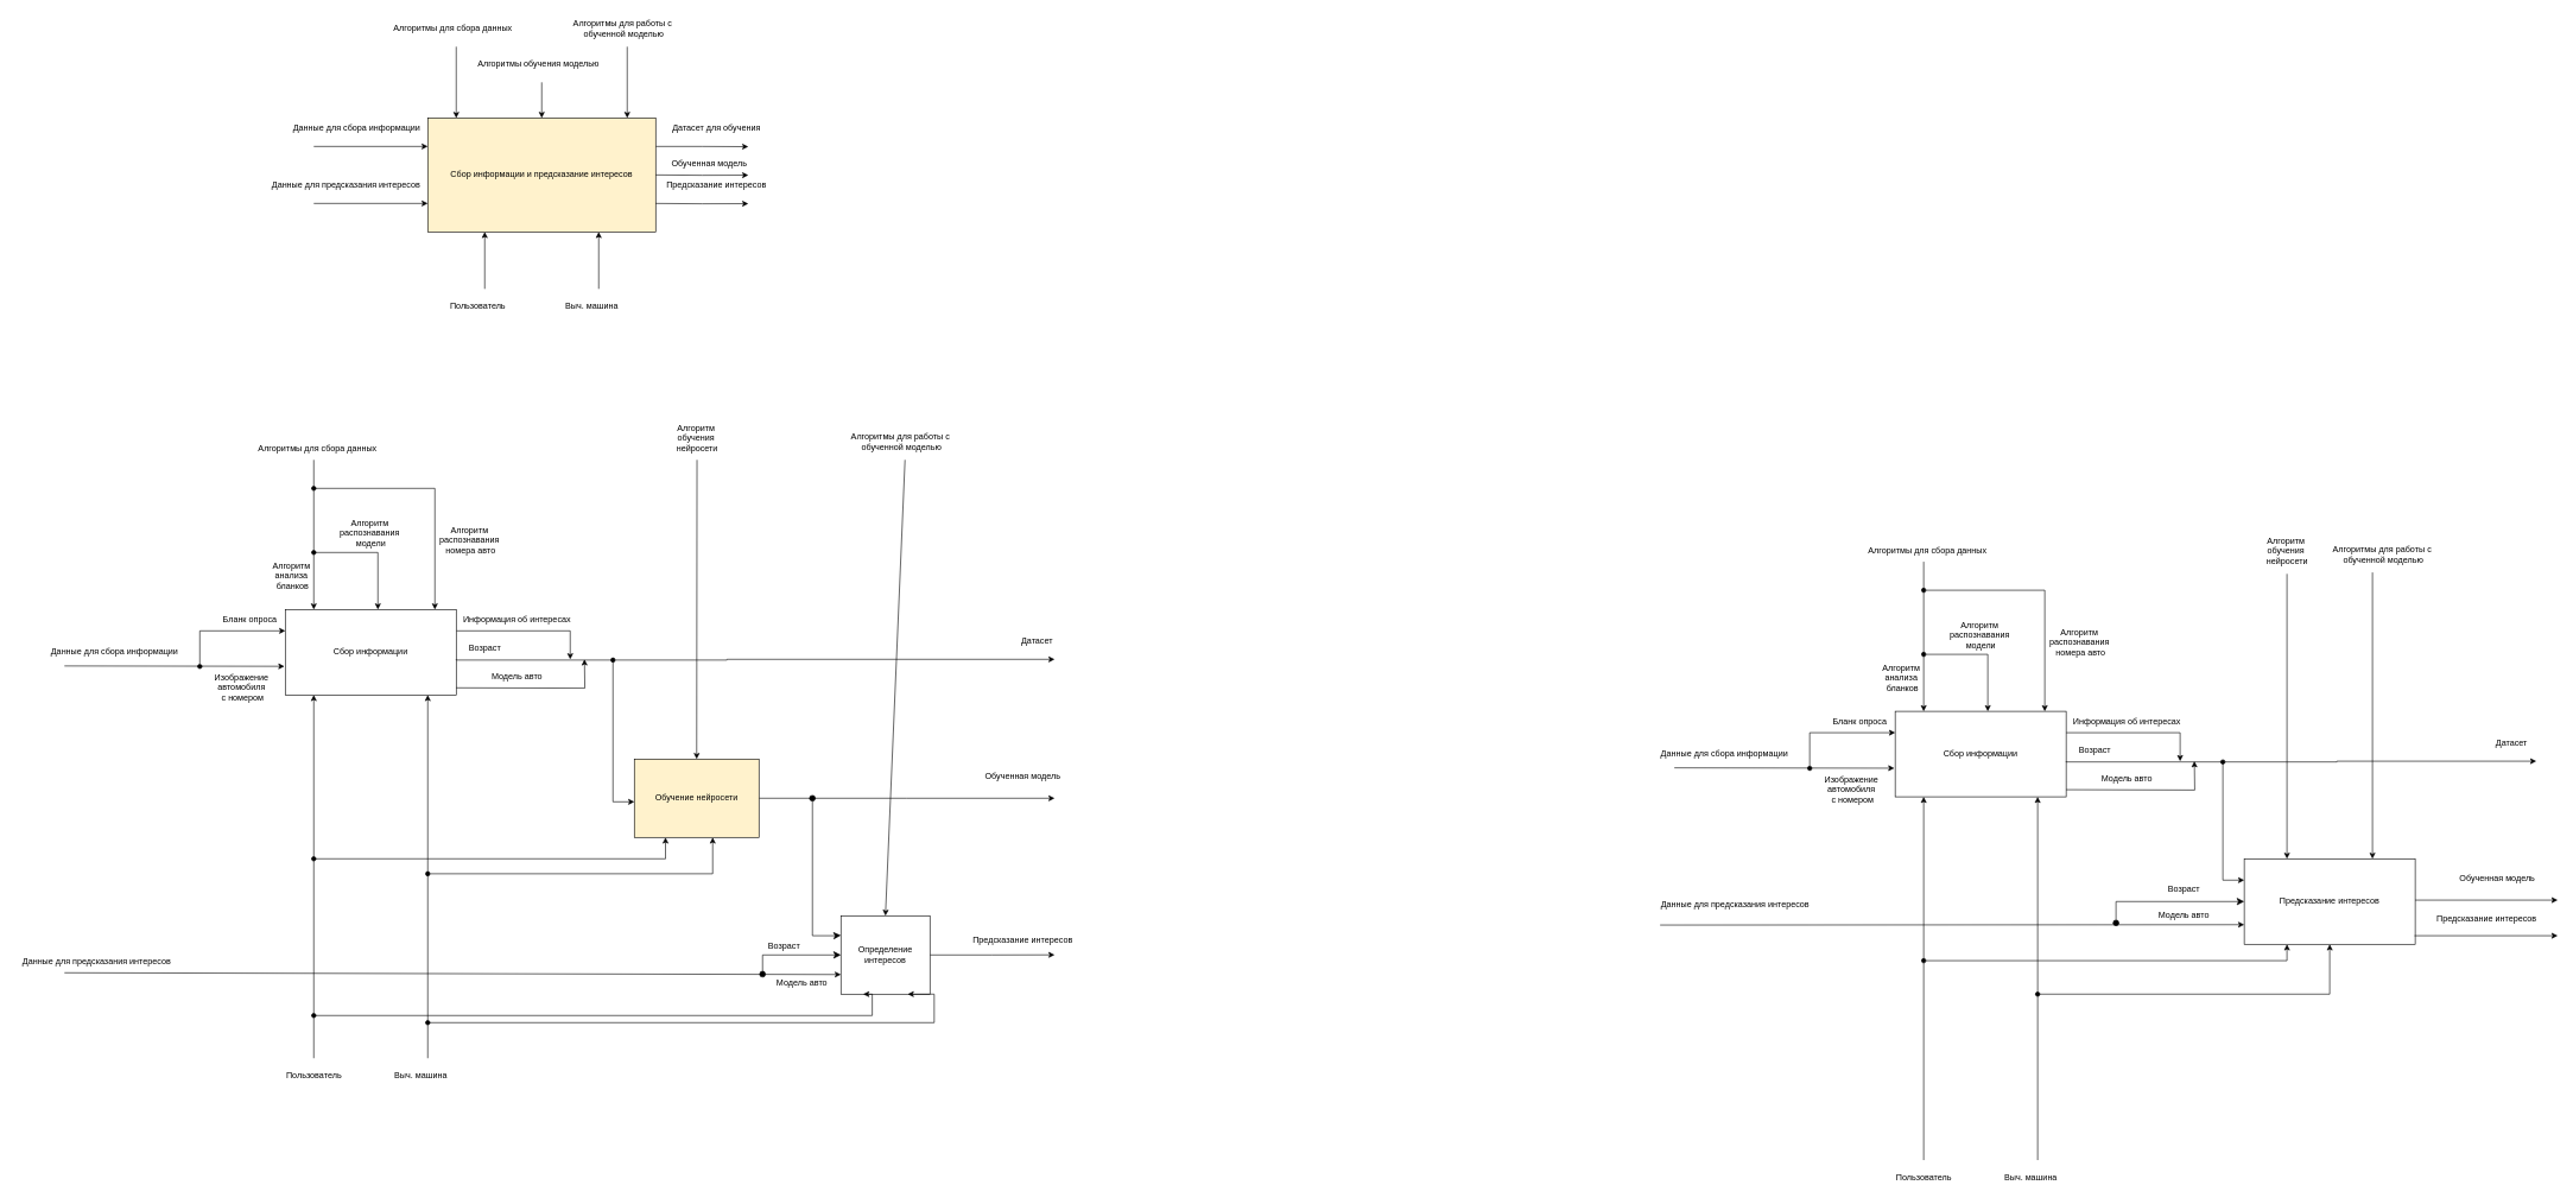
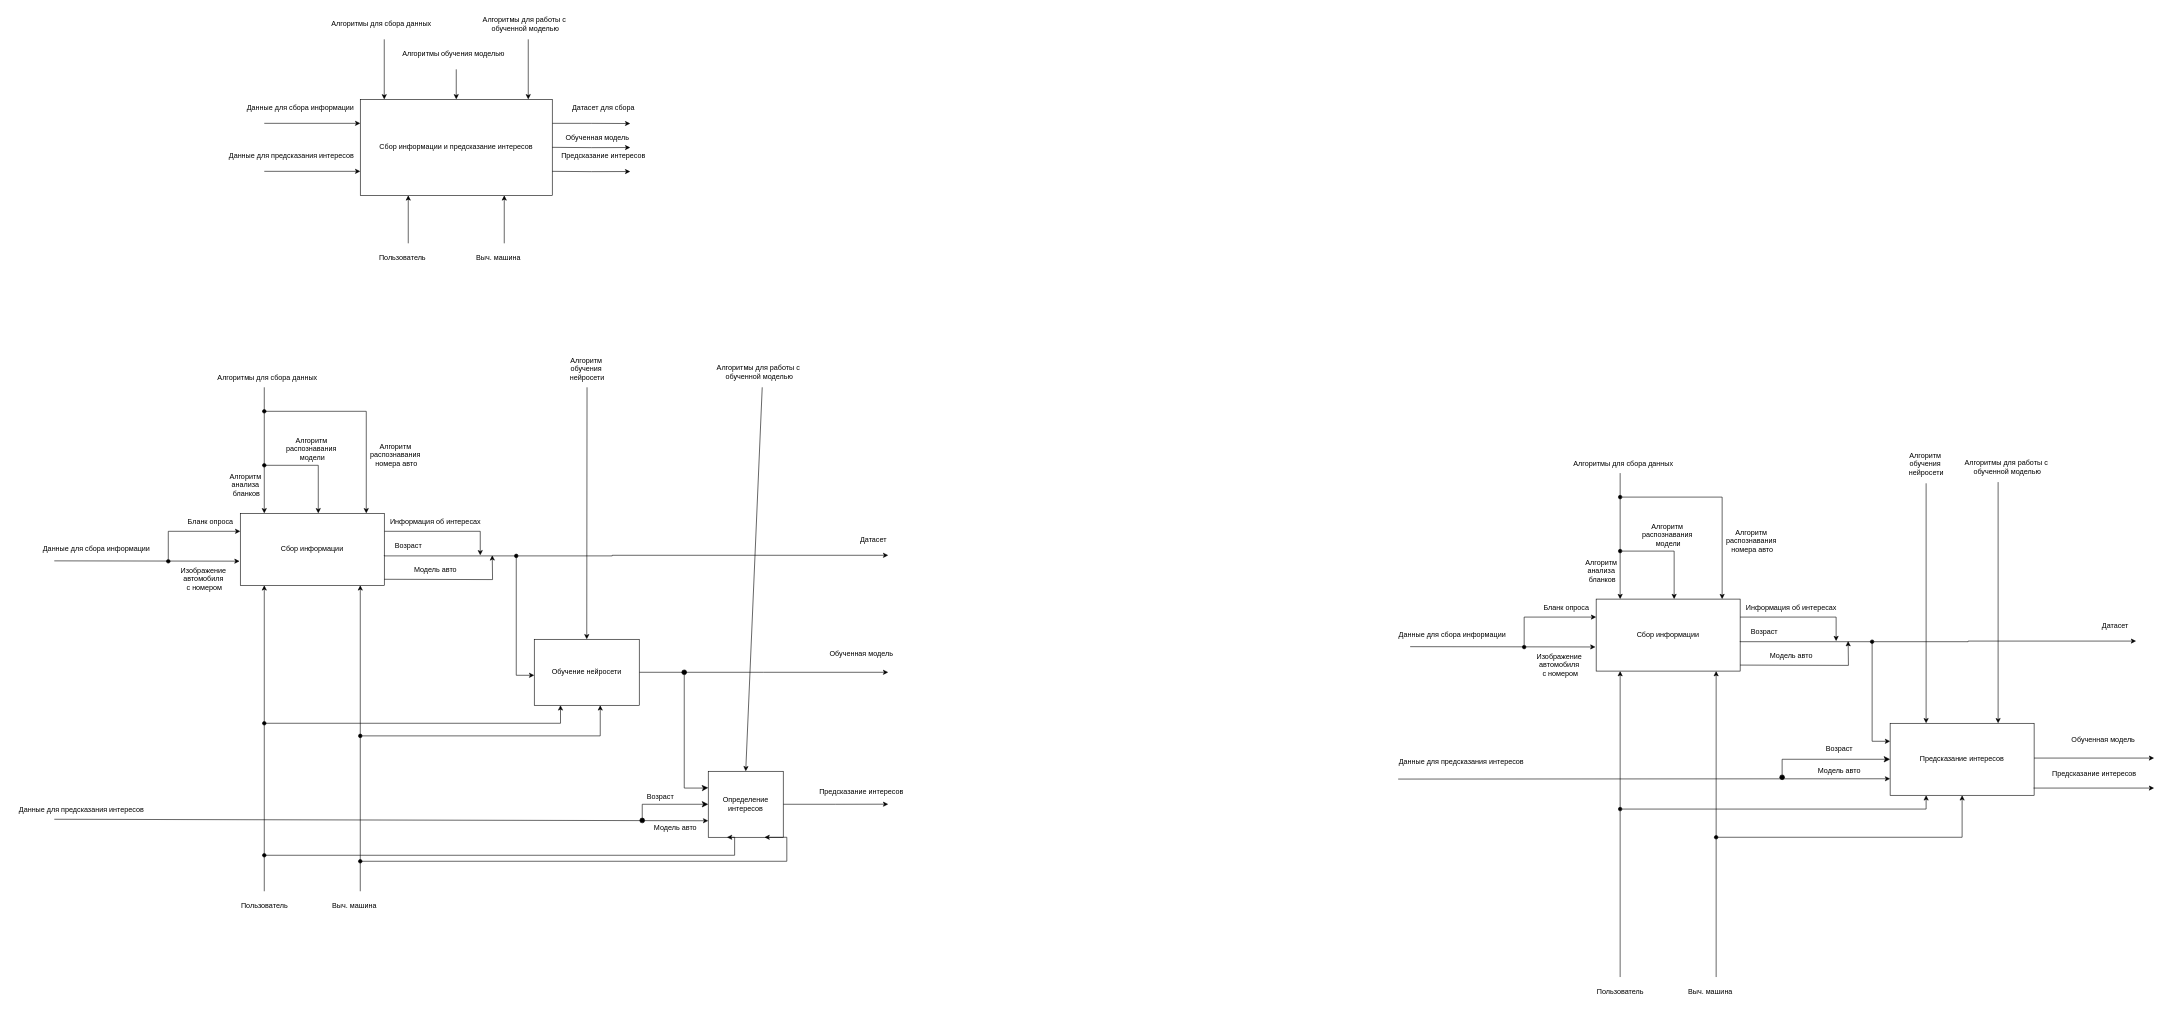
- <mxCell id="14" value="Датасет для обучения" style="text;html=1;align=center;verticalAlign=middle;resizable=0;points=[];autosize=1;strokeColor=none;fillColor=none;" vertex="1" parent="1"><mxGeometry x="930" y="165" width="150" height="30" as="geometry" /></mxCell>
+ <mxCell id="14" value="Датасет для сбора" style="text;html=1;align=center;verticalAlign=middle;resizable=0;points=[];autosize=1;strokeColor=none;fillColor=none;" vertex="1" parent="1"><mxGeometry x="930" y="165" width="150" height="30" as="geometry" /></mxCell>
- <mxCell id="3" value="Сбор информации и предсказание интересов" style="rounded=0;whiteSpace=wrap;html=1;fillColor=#fff2cc;" vertex="1" parent="1"><mxGeometry x="600" y="165" width="320" height="160" as="geometry" /></mxCell>
+ <mxCell id="3" value="Сбор информации и предсказание интересов" style="rounded=0;whiteSpace=wrap;html=1;" vertex="1" parent="1"><mxGeometry x="600" y="165" width="320" height="160" as="geometry" /></mxCell>
- <mxCell id="46" value="Обучение нейросети" style="rounded=0;whiteSpace=wrap;html=1;fillColor=#fff2cc;" vertex="1" parent="1"><mxGeometry x="890" y="1065" width="175" height="110" as="geometry" /></mxCell>
+ <mxCell id="46" value="Обучение нейросети" style="rounded=0;whiteSpace=wrap;html=1;" vertex="1" parent="1"><mxGeometry x="890" y="1065" width="175" height="110" as="geometry" /></mxCell>
